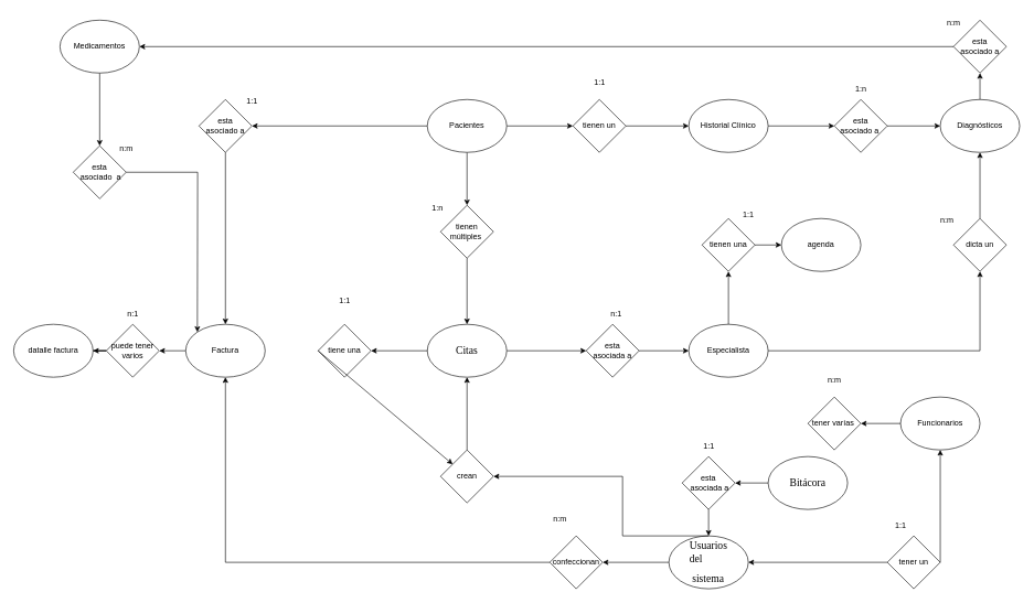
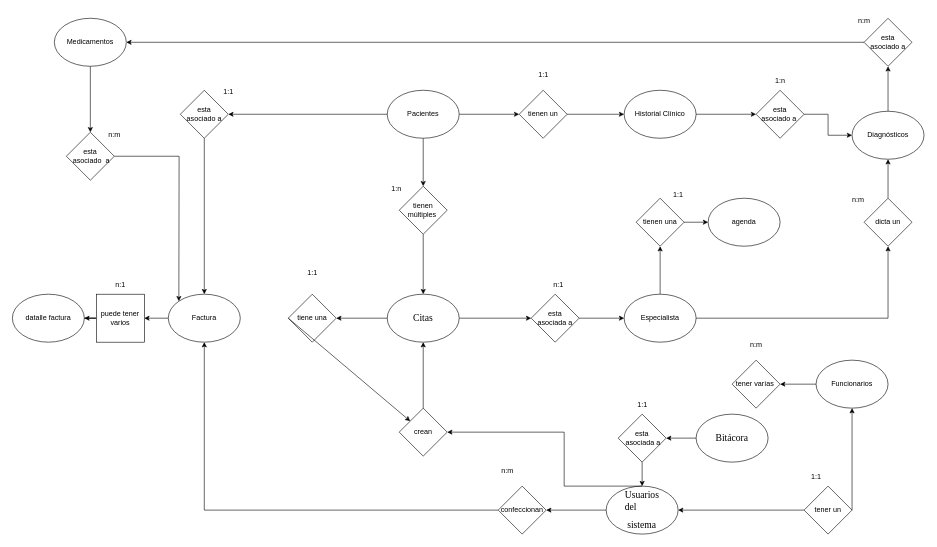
- <mxCell id="14" value="Diagnósticos" style="ellipse;whiteSpace=wrap;html=1;" parent="1" vertex="1"><mxGeometry x="1420" y="150" width="120" height="80" as="geometry" /></mxCell>
+ <mxCell id="14" value="Diagnósticos" style="ellipse;whiteSpace=wrap;html=1;" parent="1" vertex="1"><mxGeometry x="1420" y="185" width="120" height="80" as="geometry" /></mxCell>
- <mxCell id="51" value="puede tener&lt;br&gt;varios" style="rhombus;whiteSpace=wrap;html=1;" parent="1" vertex="1"><mxGeometry x="160" y="490" width="80" height="80" as="geometry" /></mxCell>
+ <mxCell id="51" value="puede tener&lt;br&gt;varios" style="whiteSpace=wrap;html=1;rounded=0;" parent="1" vertex="1"><mxGeometry x="160" y="490" width="80" height="80" as="geometry" /></mxCell>
